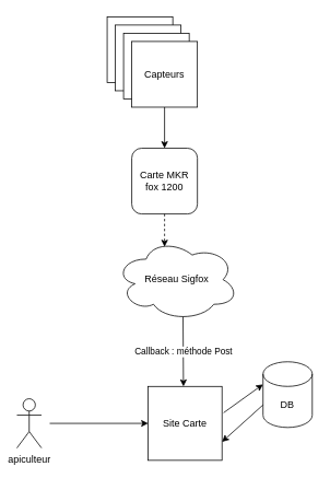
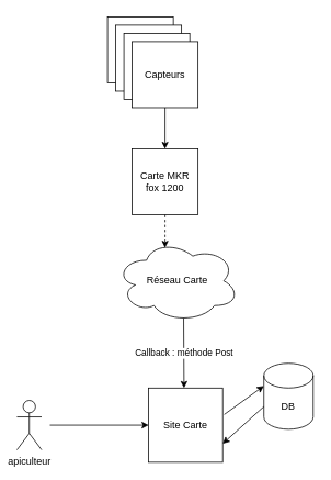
- <mxCell id="6" value="Carte MKR fox 1200" style="whiteSpace=wrap;html=1;aspect=fixed;rounded=1;" vertex="1" parent="1"><mxGeometry x="160" y="180" width="80" height="80" as="geometry" /></mxCell>
+ <mxCell id="6" value="Carte MKR fox 1200" style="whiteSpace=wrap;html=1;aspect=fixed;" vertex="1" parent="1"><mxGeometry x="160" y="180" width="80" height="80" as="geometry" /></mxCell>
- <mxCell id="7" value="Réseau Sigfox" style="ellipse;shape=cloud;whiteSpace=wrap;html=1;" vertex="1" parent="1"><mxGeometry x="140" y="290" width="150" height="100" as="geometry" /></mxCell>
+ <mxCell id="7" value="Réseau Carte" style="ellipse;shape=cloud;whiteSpace=wrap;html=1;" vertex="1" parent="1"><mxGeometry x="140" y="290" width="150" height="100" as="geometry" /></mxCell>
